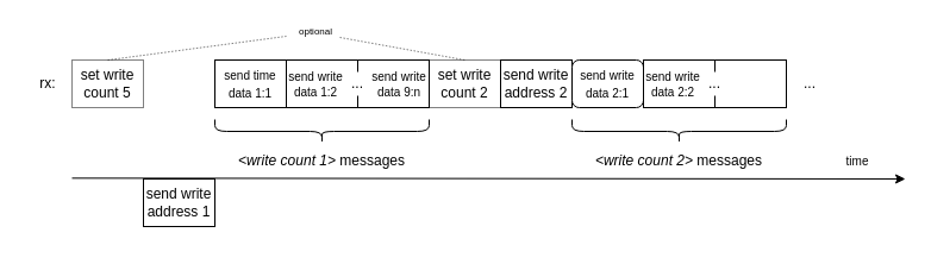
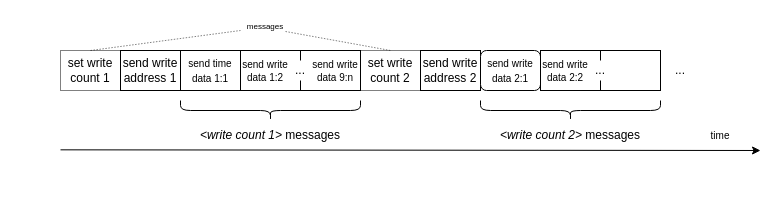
- <mxCell id="16" value="&lt;font style=&quot;font-size: 8px;&quot;&gt;optional&lt;/font&gt;" style="text;html=1;align=center;verticalAlign=middle;whiteSpace=wrap;rounded=0;" vertex="1" parent="1"><mxGeometry x="250" y="20" width="30" height="10" as="geometry" /></mxCell>
+ <mxCell id="16" value="&lt;font style=&quot;font-size: 8px;&quot;&gt;messages&lt;/font&gt;" style="text;html=1;align=center;verticalAlign=middle;whiteSpace=wrap;rounded=0;" vertex="1" parent="1"><mxGeometry x="250" y="20" width="30" height="10" as="geometry" /></mxCell>
- <mxCell id="2" value="rx:" style="text;html=1;align=center;verticalAlign=middle;whiteSpace=wrap;rounded=0;" vertex="1" parent="1"><mxGeometry x="20" y="50" width="40" height="40" as="geometry" /></mxCell>
- <mxCell id="5" value="set write&lt;div&gt;count 5&lt;/div&gt;" style="rounded=0;whiteSpace=wrap;html=1;dashed=1;dashPattern=1 1;" vertex="1" parent="1"><mxGeometry x="60" y="50" width="60" height="40" as="geometry" /></mxCell>
+ <mxCell id="5" value="set write&lt;div&gt;count 1&lt;/div&gt;" style="rounded=0;whiteSpace=wrap;html=1;dashed=1;dashPattern=1 1;" vertex="1" parent="1"><mxGeometry x="60" y="50" width="60" height="40" as="geometry" /></mxCell>
- <mxCell id="6" value="send write address 1" style="rounded=0;whiteSpace=wrap;html=1;" vertex="1" parent="1"><mxGeometry x="120" y="150" width="60" height="40" as="geometry" /></mxCell>
+ <mxCell id="6" value="send write address 1" style="rounded=0;whiteSpace=wrap;html=1;" vertex="1" parent="1"><mxGeometry x="120" y="50" width="60" height="40" as="geometry" /></mxCell>
